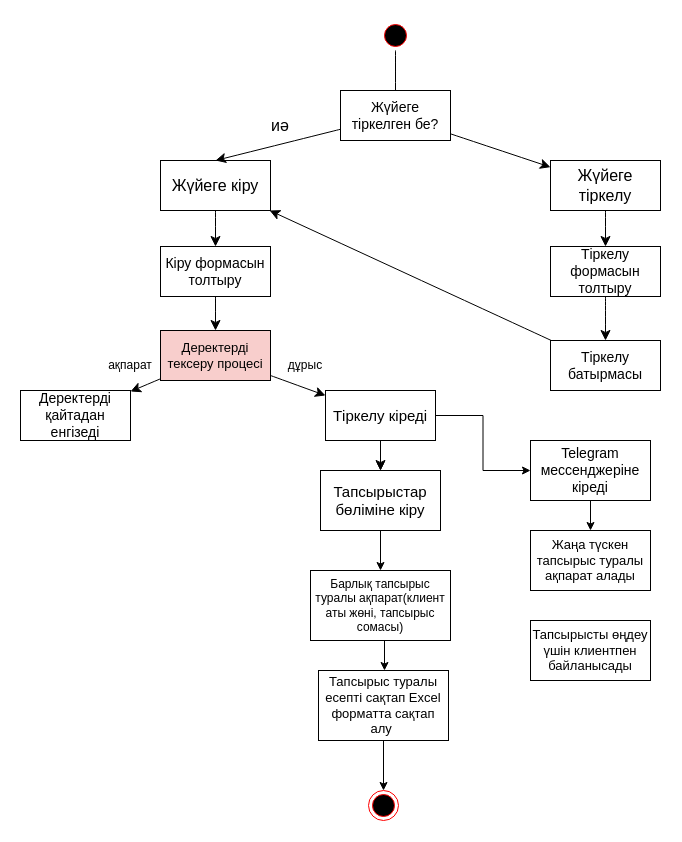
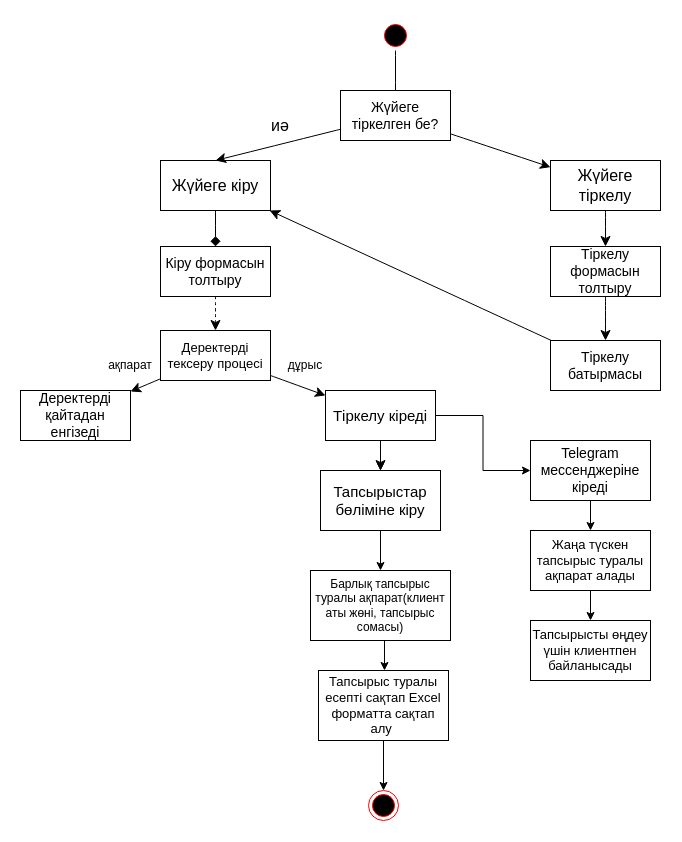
- <mxCell id="4" style="edgeStyle=none;curved=1;rounded=0;orthogonalLoop=1;jettySize=auto;html=1;fontSize=12;startSize=8;endSize=8;" edge="1" parent="1" source="5" target="16"><mxGeometry relative="1" as="geometry" /></mxCell>
+ <mxCell id="4" style="edgeStyle=none;curved=1;rounded=0;orthogonalLoop=1;jettySize=auto;html=1;fontSize=12;startSize=8;endSize=8;endArrow=diamond;" edge="1" parent="1" source="5" target="16"><mxGeometry relative="1" as="geometry" /></mxCell>
- <mxCell id="15" style="edgeStyle=none;curved=1;rounded=0;orthogonalLoop=1;jettySize=auto;html=1;fontSize=12;startSize=8;endSize=8;" edge="1" parent="1" source="16" target="19"><mxGeometry relative="1" as="geometry" /></mxCell>
+ <mxCell id="15" style="edgeStyle=none;curved=1;rounded=0;orthogonalLoop=1;jettySize=auto;html=1;fontSize=12;startSize=8;endSize=8;dashed=1;" edge="1" parent="1" source="16" target="19"><mxGeometry relative="1" as="geometry" /></mxCell>
- <mxCell id="19" value="&lt;font style=&quot;font-size: 13px;&quot;&gt;Деректерді тексеру процесі&lt;/font&gt;" style="html=1;whiteSpace=wrap;fillColor=#f8cecc;" vertex="1" parent="1"><mxGeometry x="160" y="330" width="110" height="50" as="geometry" /></mxCell>
+ <mxCell id="19" value="&lt;font style=&quot;font-size: 13px;&quot;&gt;Деректерді тексеру процесі&lt;/font&gt;" style="html=1;whiteSpace=wrap;" vertex="1" parent="1"><mxGeometry x="160" y="330" width="110" height="50" as="geometry" /></mxCell>
+ <mxCell id="35" style="edgeStyle=orthogonalEdgeStyle;rounded=0;orthogonalLoop=1;jettySize=auto;html=1;" edge="1" parent="1" source="36" target="37"><mxGeometry relative="1" as="geometry" /></mxCell>
